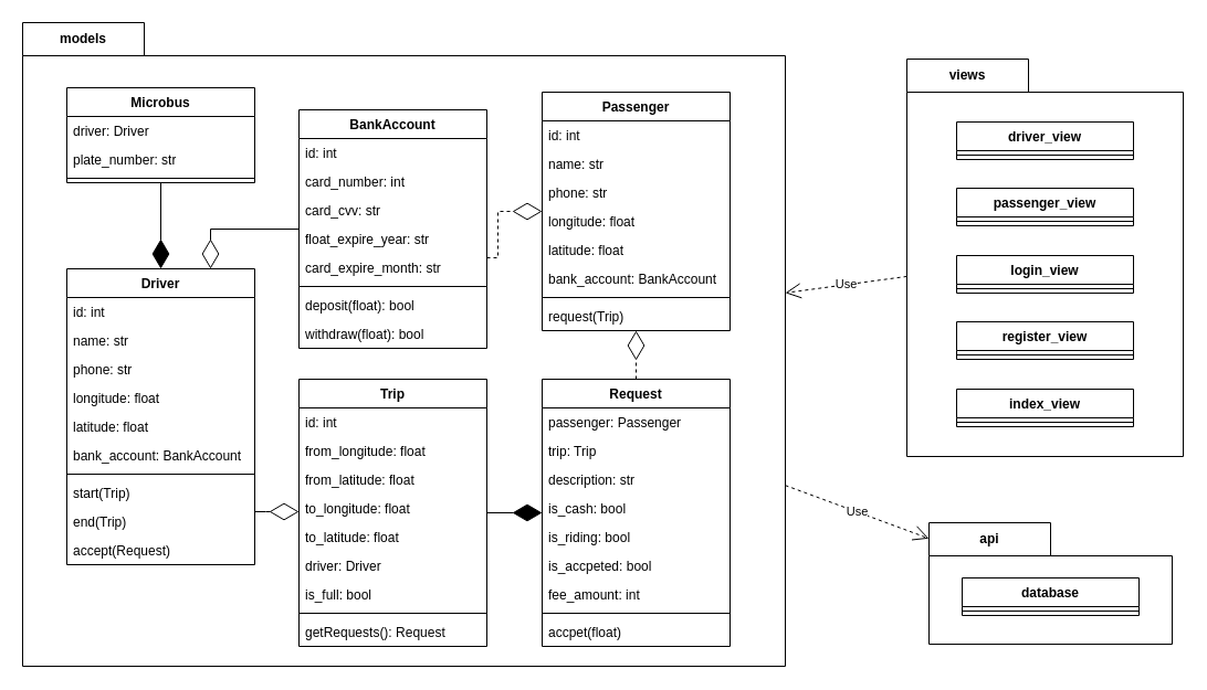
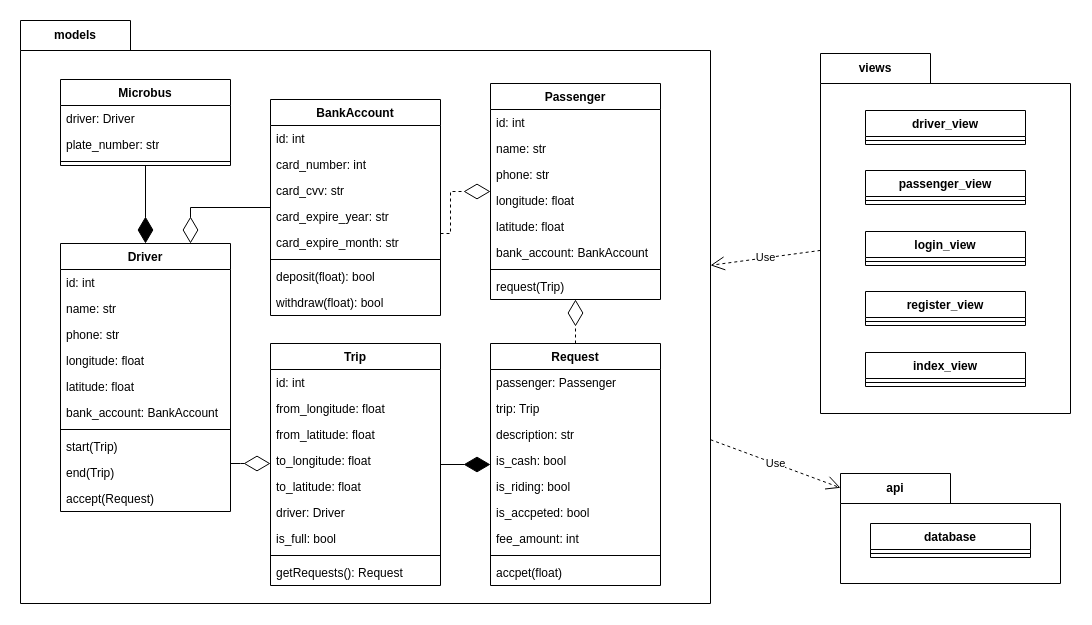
- <mxCell id="39" value="float_expire_year: str" style="text;strokeColor=none;fillColor=none;align=left;verticalAlign=top;spacingLeft=4;spacingRight=4;overflow=hidden;rotatable=0;points=[[0,0.5],[1,0.5]];portConstraint=eastwest;whiteSpace=wrap;html=1;" vertex="1" parent="35"><mxGeometry y="104" width="170" height="26" as="geometry" /></mxCell>
+ <mxCell id="39" value="card_expire_year: str" style="text;strokeColor=none;fillColor=none;align=left;verticalAlign=top;spacingLeft=4;spacingRight=4;overflow=hidden;rotatable=0;points=[[0,0.5],[1,0.5]];portConstraint=eastwest;whiteSpace=wrap;html=1;" vertex="1" parent="35"><mxGeometry y="104" width="170" height="26" as="geometry" /></mxCell>
